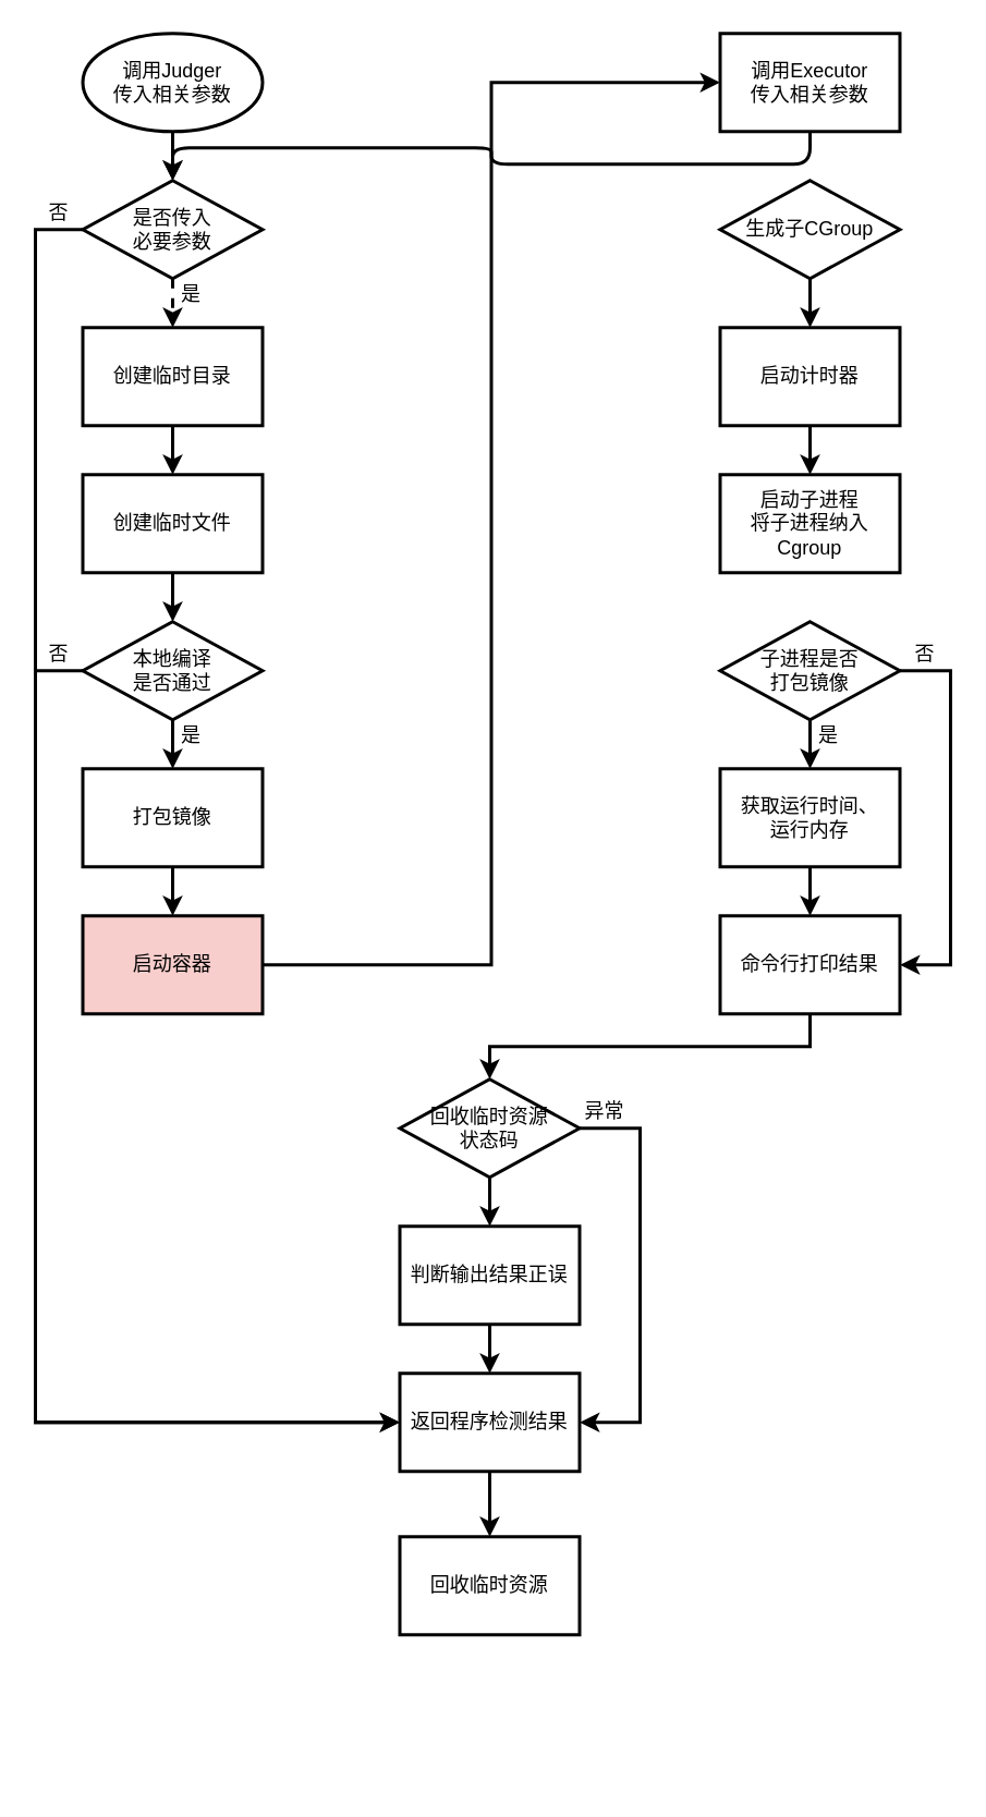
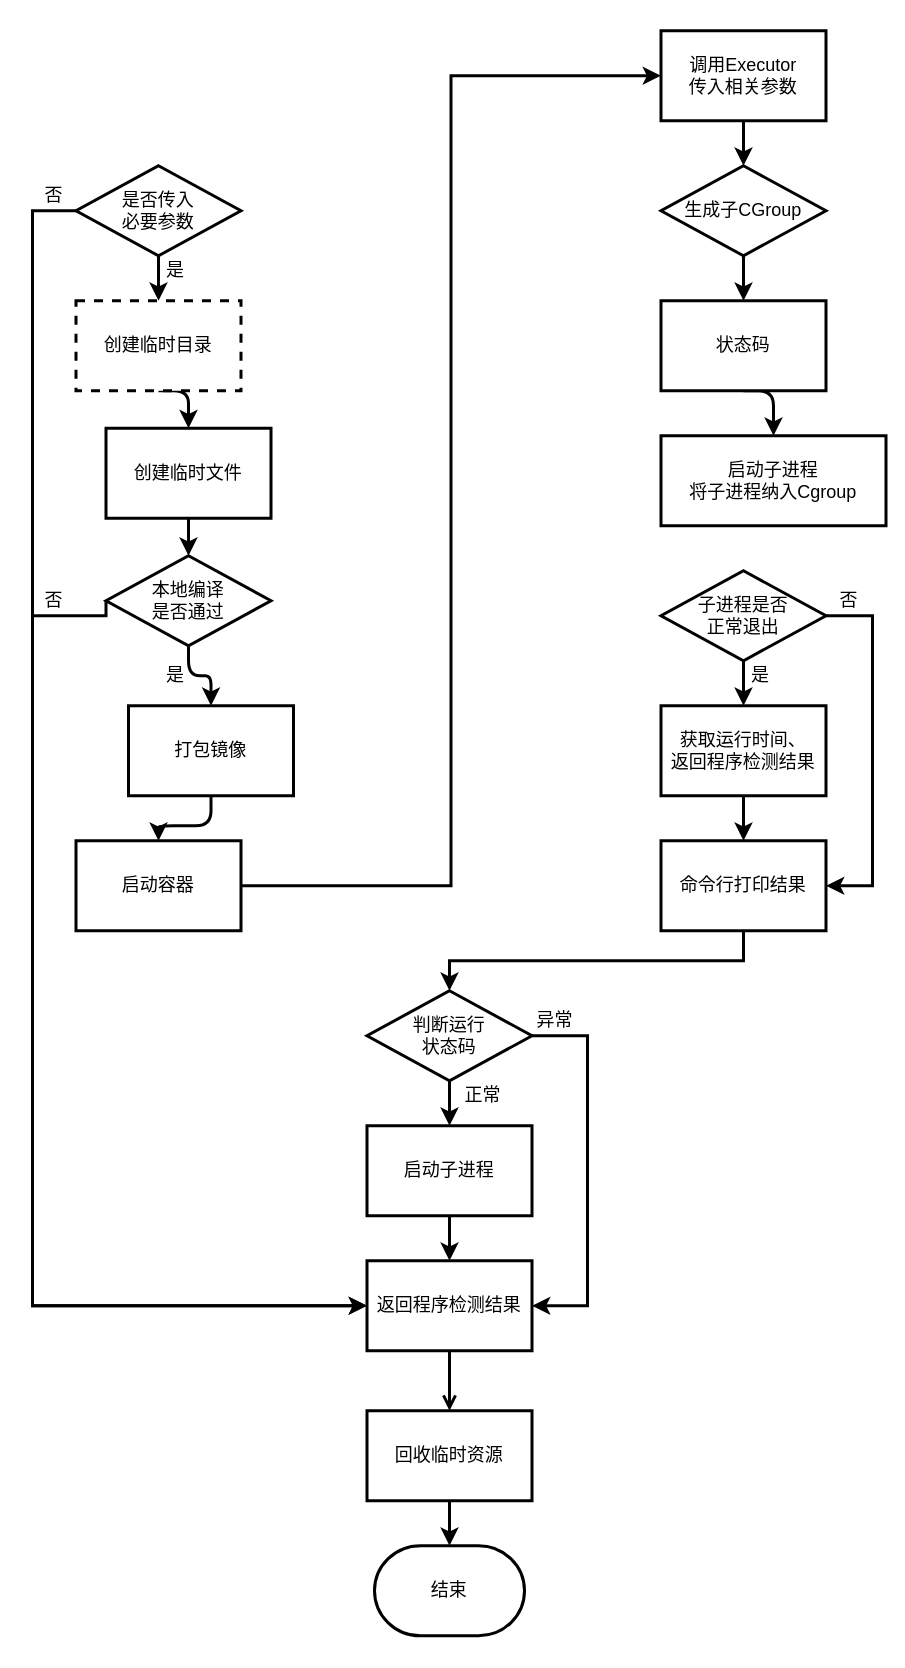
- <mxCell id="3" value="调用Judger&lt;br&gt;传入相关参数" style="strokeWidth=2;html=1;shape=mxgraph.flowchart.start_1;whiteSpace=wrap;shadow=0;" vertex="1" parent="1"><mxGeometry x="50" y="20" width="110" height="60" as="geometry" /></mxCell>
- <mxCell id="2" style="edgeStyle=orthogonalEdgeStyle;orthogonalLoop=1;jettySize=auto;html=1;exitX=0.5;exitY=1;exitDx=0;exitDy=0;exitPerimeter=0;entryX=0.5;entryY=0;entryDx=0;entryDy=0;entryPerimeter=0;strokeWidth=2;shadow=0;" edge="1" parent="1" source="3" target="6"><mxGeometry relative="1" as="geometry" /></mxCell>
- <mxCell id="18" style="edgeStyle=orthogonalEdgeStyle;orthogonalLoop=1;jettySize=auto;html=1;exitX=0.5;exitY=1;exitDx=0;exitDy=0;strokeWidth=2;shadow=0;" edge="1" parent="1" source="19" target="6"><mxGeometry relative="1" as="geometry" /></mxCell>
+ <mxCell id="18" style="edgeStyle=orthogonalEdgeStyle;orthogonalLoop=1;jettySize=auto;html=1;exitX=0.5;exitY=1;exitDx=0;exitDy=0;entryX=0.5;entryY=0;entryDx=0;entryDy=0;strokeWidth=2;shadow=0;" edge="1" parent="1" source="19" target="21"><mxGeometry relative="1" as="geometry" /></mxCell>
- <mxCell id="4" style="edgeStyle=orthogonalEdgeStyle;orthogonalLoop=1;jettySize=auto;html=1;exitX=0.5;exitY=1;exitDx=0;exitDy=0;exitPerimeter=0;entryX=0.5;entryY=0;entryDx=0;entryDy=0;strokeWidth=2;shadow=0;dashed=1;" edge="1" parent="1" source="6" target="8"><mxGeometry relative="1" as="geometry" /></mxCell>
+ <mxCell id="4" style="edgeStyle=orthogonalEdgeStyle;orthogonalLoop=1;jettySize=auto;html=1;exitX=0.5;exitY=1;exitDx=0;exitDy=0;exitPerimeter=0;entryX=0.5;entryY=0;entryDx=0;entryDy=0;strokeWidth=2;shadow=0;" edge="1" parent="1" source="6" target="8"><mxGeometry relative="1" as="geometry" /></mxCell>
- <mxCell id="8" value="创建临时目录" style="whiteSpace=wrap;html=1;absoluteArcSize=1;arcSize=14;strokeWidth=2;shadow=0;" vertex="1" parent="1"><mxGeometry x="50" y="200" width="110" height="60" as="geometry" /></mxCell>
+ <mxCell id="8" value="创建临时目录" style="whiteSpace=wrap;html=1;absoluteArcSize=1;arcSize=14;strokeWidth=2;shadow=0;dashed=1;" vertex="1" parent="1"><mxGeometry x="50" y="200" width="110" height="60" as="geometry" /></mxCell>
- <mxCell id="23" value="启动计时器" style="whiteSpace=wrap;html=1;absoluteArcSize=1;arcSize=14;strokeWidth=2;shadow=0;" vertex="1" parent="1"><mxGeometry x="440" y="200" width="110" height="60" as="geometry" /></mxCell>
+ <mxCell id="23" value="状态码" style="whiteSpace=wrap;html=1;absoluteArcSize=1;arcSize=14;strokeWidth=2;shadow=0;" vertex="1" parent="1"><mxGeometry x="440" y="200" width="110" height="60" as="geometry" /></mxCell>
- <mxCell id="10" value="创建临时文件" style="whiteSpace=wrap;html=1;absoluteArcSize=1;arcSize=14;strokeWidth=2;shadow=0;" vertex="1" parent="1"><mxGeometry x="50" y="290" width="110" height="60" as="geometry" /></mxCell>
+ <mxCell id="10" value="创建临时文件" style="whiteSpace=wrap;html=1;absoluteArcSize=1;arcSize=14;strokeWidth=2;shadow=0;" vertex="1" parent="1"><mxGeometry x="70" y="285" width="110" height="60" as="geometry" /></mxCell>
- <mxCell id="24" value="启动子进程&lt;br&gt;将子进程纳入Cgroup" style="whiteSpace=wrap;html=1;absoluteArcSize=1;arcSize=14;strokeWidth=2;shadow=0;" vertex="1" parent="1"><mxGeometry x="440" y="290" width="110" height="60" as="geometry" /></mxCell>
+ <mxCell id="24" value="启动子进程&lt;br&gt;将子进程纳入Cgroup" style="whiteSpace=wrap;html=1;absoluteArcSize=1;arcSize=14;strokeWidth=2;shadow=0;" vertex="1" parent="1"><mxGeometry x="440" y="290" width="150" height="60" as="geometry" /></mxCell>
- <mxCell id="13" value="本地编译&lt;br&gt;是否通过" style="strokeWidth=2;html=1;shape=mxgraph.flowchart.decision;whiteSpace=wrap;shadow=0;" vertex="1" parent="1"><mxGeometry x="50" y="380" width="110" height="60" as="geometry" /></mxCell>
+ <mxCell id="13" value="本地编译&lt;br&gt;是否通过" style="strokeWidth=2;html=1;shape=mxgraph.flowchart.decision;whiteSpace=wrap;shadow=0;" vertex="1" parent="1"><mxGeometry x="70" y="370" width="110" height="60" as="geometry" /></mxCell>
- <mxCell id="27" value="子进程是否&lt;br&gt;打包镜像" style="strokeWidth=2;html=1;shape=mxgraph.flowchart.decision;whiteSpace=wrap;shadow=0;" vertex="1" parent="1"><mxGeometry x="440" y="380" width="110" height="60" as="geometry" /></mxCell>
+ <mxCell id="27" value="子进程是否&lt;br&gt;正常退出" style="strokeWidth=2;html=1;shape=mxgraph.flowchart.decision;whiteSpace=wrap;shadow=0;" vertex="1" parent="1"><mxGeometry x="440" y="380" width="110" height="60" as="geometry" /></mxCell>
- <mxCell id="15" value="打包镜像" style="whiteSpace=wrap;html=1;absoluteArcSize=1;arcSize=14;strokeWidth=2;shadow=0;" vertex="1" parent="1"><mxGeometry x="50" y="470" width="110" height="60" as="geometry" /></mxCell>
+ <mxCell id="15" value="打包镜像" style="whiteSpace=wrap;html=1;absoluteArcSize=1;arcSize=14;strokeWidth=2;shadow=0;" vertex="1" parent="1"><mxGeometry x="85" y="470" width="110" height="60" as="geometry" /></mxCell>
- <mxCell id="29" value="获取运行时间、&lt;br&gt;运行内存" style="whiteSpace=wrap;html=1;absoluteArcSize=1;arcSize=14;strokeWidth=2;shadow=0;" vertex="1" parent="1"><mxGeometry x="440" y="470" width="110" height="60" as="geometry" /></mxCell>
+ <mxCell id="29" value="获取运行时间、&lt;br&gt;返回程序检测结果" style="whiteSpace=wrap;html=1;absoluteArcSize=1;arcSize=14;strokeWidth=2;shadow=0;" vertex="1" parent="1"><mxGeometry x="440" y="470" width="110" height="60" as="geometry" /></mxCell>
- <mxCell id="17" value="启动容器" style="whiteSpace=wrap;html=1;absoluteArcSize=1;arcSize=14;strokeWidth=2;shadow=0;fillColor=#f8cecc;" vertex="1" parent="1"><mxGeometry x="50" y="560" width="110" height="60" as="geometry" /></mxCell>
+ <mxCell id="17" value="启动容器" style="whiteSpace=wrap;html=1;absoluteArcSize=1;arcSize=14;strokeWidth=2;shadow=0;" vertex="1" parent="1"><mxGeometry x="50" y="560" width="110" height="60" as="geometry" /></mxCell>
- <mxCell id="34" value="回收临时资源&lt;br&gt;状态码" style="strokeWidth=2;html=1;shape=mxgraph.flowchart.decision;whiteSpace=wrap;shadow=0;" vertex="1" parent="1"><mxGeometry x="244" y="660" width="110" height="60" as="geometry" /></mxCell>
+ <mxCell id="34" value="判断运行&lt;br&gt;状态码" style="strokeWidth=2;html=1;shape=mxgraph.flowchart.decision;whiteSpace=wrap;shadow=0;" vertex="1" parent="1"><mxGeometry x="244" y="660" width="110" height="60" as="geometry" /></mxCell>
+ <mxCell id="42" value="正常" style="text;html=1;align=center;verticalAlign=middle;resizable=0;points=[];autosize=1;strokeWidth=2;shadow=0;" vertex="1" parent="1"><mxGeometry x="301" y="720" width="40" height="20" as="geometry" /></mxCell>
- <mxCell id="36" value="判断输出结果正误" style="whiteSpace=wrap;html=1;absoluteArcSize=1;arcSize=14;strokeWidth=2;shadow=0;" vertex="1" parent="1"><mxGeometry x="244" y="750" width="110" height="60" as="geometry" /></mxCell>
+ <mxCell id="36" value="启动子进程" style="whiteSpace=wrap;html=1;absoluteArcSize=1;arcSize=14;strokeWidth=2;shadow=0;" vertex="1" parent="1"><mxGeometry x="244" y="750" width="110" height="60" as="geometry" /></mxCell>
- <mxCell id="37" style="edgeStyle=orthogonalEdgeStyle;orthogonalLoop=1;jettySize=auto;html=1;exitX=0.5;exitY=1;exitDx=0;exitDy=0;entryX=0.5;entryY=0;entryDx=0;entryDy=0;strokeWidth=2;shadow=0;" edge="1" parent="1" source="38" target="40"><mxGeometry relative="1" as="geometry" /></mxCell>
+ <mxCell id="37" style="edgeStyle=orthogonalEdgeStyle;orthogonalLoop=1;jettySize=auto;html=1;exitX=0.5;exitY=1;exitDx=0;exitDy=0;entryX=0.5;entryY=0;entryDx=0;entryDy=0;strokeWidth=2;shadow=0;endArrow=open;" edge="1" parent="1" source="38" target="40"><mxGeometry relative="1" as="geometry" /></mxCell>
+ <mxCell id="39" value="" style="edgeStyle=orthogonalEdgeStyle;rounded=0;orthogonalLoop=1;jettySize=auto;html=1;shadow=0;fontFamily=Lucida Console;strokeWidth=2;" edge="1" parent="1" source="40" target="41"><mxGeometry relative="1" as="geometry" /></mxCell>
+ <mxCell id="41" value="结束" style="strokeWidth=2;html=1;shape=mxgraph.flowchart.terminator;whiteSpace=wrap;shadow=0;" vertex="1" parent="1"><mxGeometry x="249" y="1030" width="100" height="60" as="geometry" /></mxCell>
